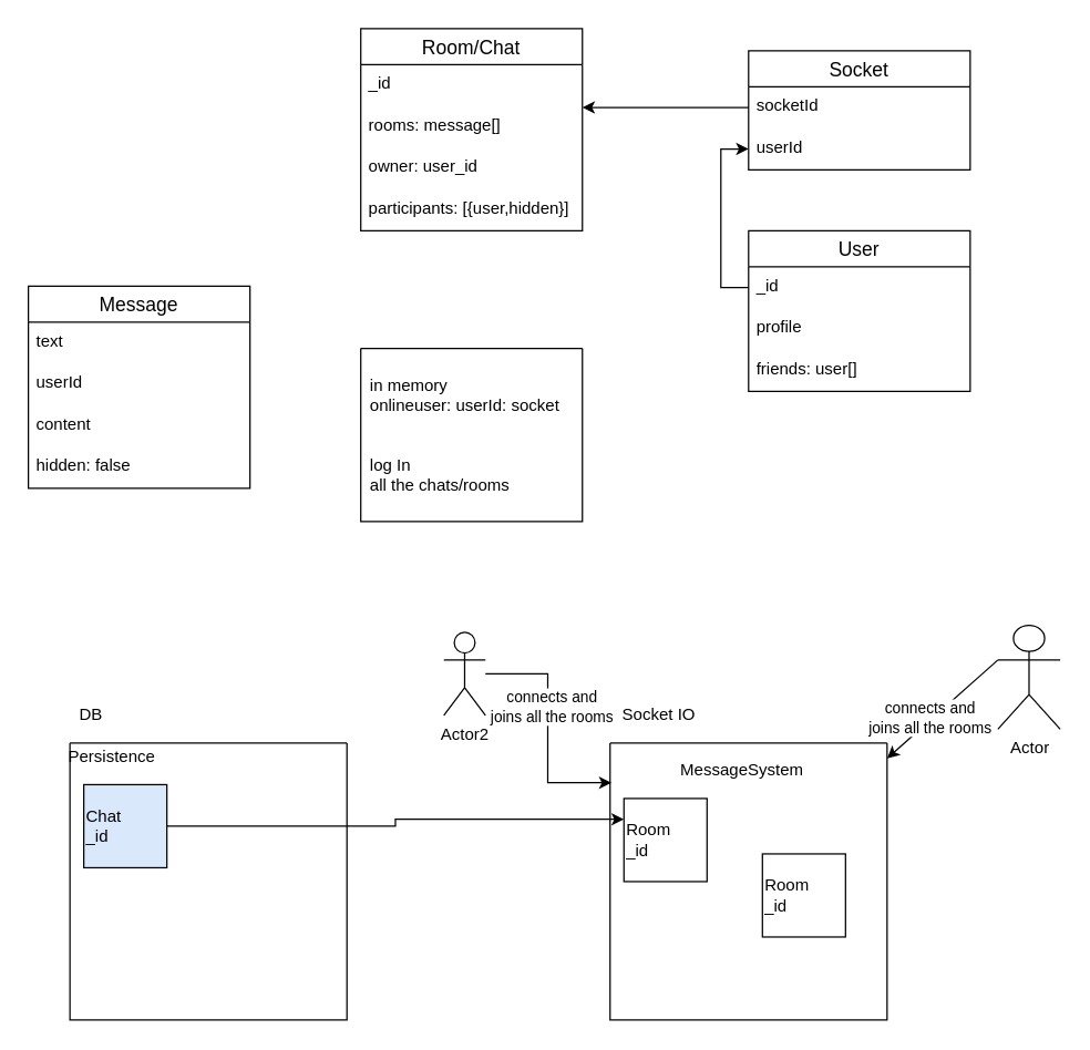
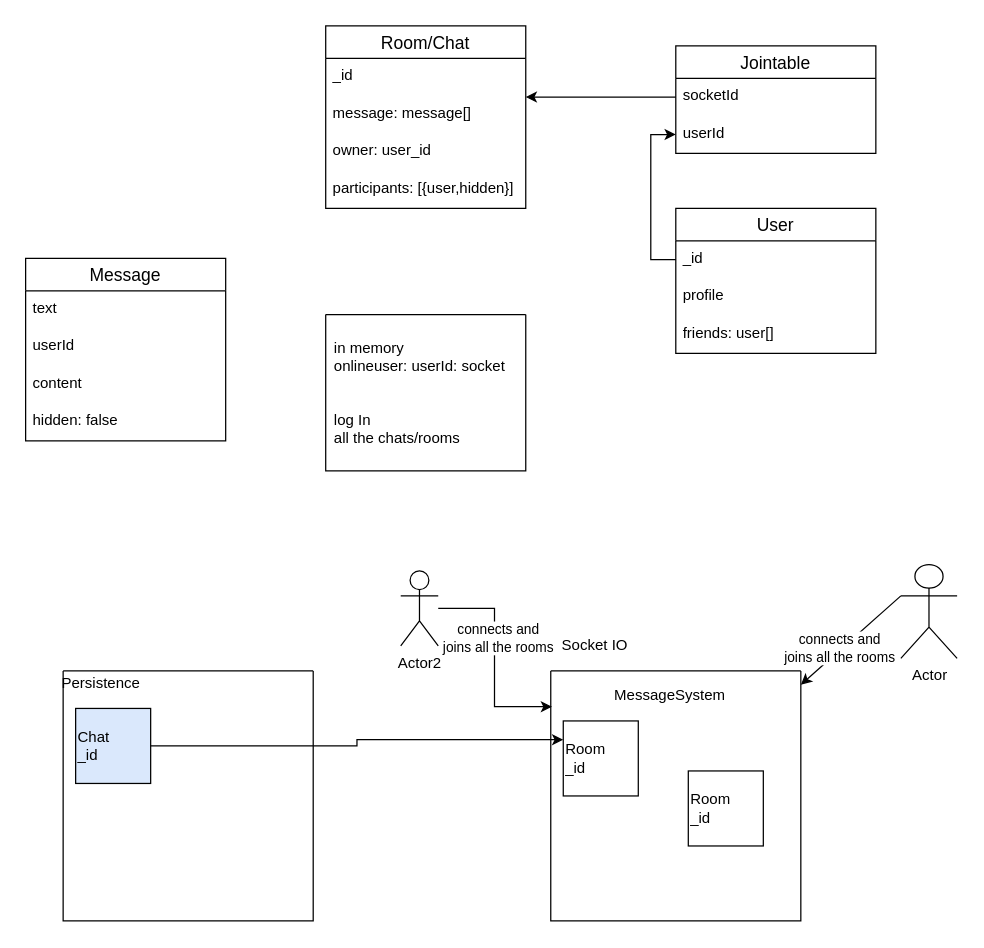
- <mxCell id="17" value="Socket" style="swimlane;fontStyle=0;childLayout=stackLayout;horizontal=1;startSize=26;horizontalStack=0;resizeParent=1;resizeParentMax=0;resizeLast=0;collapsible=1;marginBottom=0;align=center;fontSize=14;" vertex="1" parent="1"><mxGeometry x="540" y="36" width="160" height="86" as="geometry" /></mxCell>
+ <mxCell id="17" value="Jointable" style="swimlane;fontStyle=0;childLayout=stackLayout;horizontal=1;startSize=26;horizontalStack=0;resizeParent=1;resizeParentMax=0;resizeLast=0;collapsible=1;marginBottom=0;align=center;fontSize=14;" vertex="1" parent="1"><mxGeometry x="540" y="36" width="160" height="86" as="geometry" /></mxCell>
- <mxCell id="4" value="rooms: message[]" style="text;strokeColor=none;fillColor=none;spacingLeft=4;spacingRight=4;overflow=hidden;rotatable=0;points=[[0,0.5],[1,0.5]];portConstraint=eastwest;fontSize=12;" vertex="1" parent="2"><mxGeometry y="56" width="160" height="30" as="geometry" /></mxCell>
+ <mxCell id="4" value="message: message[]" style="text;strokeColor=none;fillColor=none;spacingLeft=4;spacingRight=4;overflow=hidden;rotatable=0;points=[[0,0.5],[1,0.5]];portConstraint=eastwest;fontSize=12;" vertex="1" parent="2"><mxGeometry y="56" width="160" height="30" as="geometry" /></mxCell>
- <mxCell id="30" value="DB" style="text;html=1;align=center;verticalAlign=middle;resizable=0;points=[];autosize=1;strokeColor=none;" vertex="1" parent="1"><mxGeometry x="50" y="506" width="30" height="20" as="geometry" /></mxCell>
